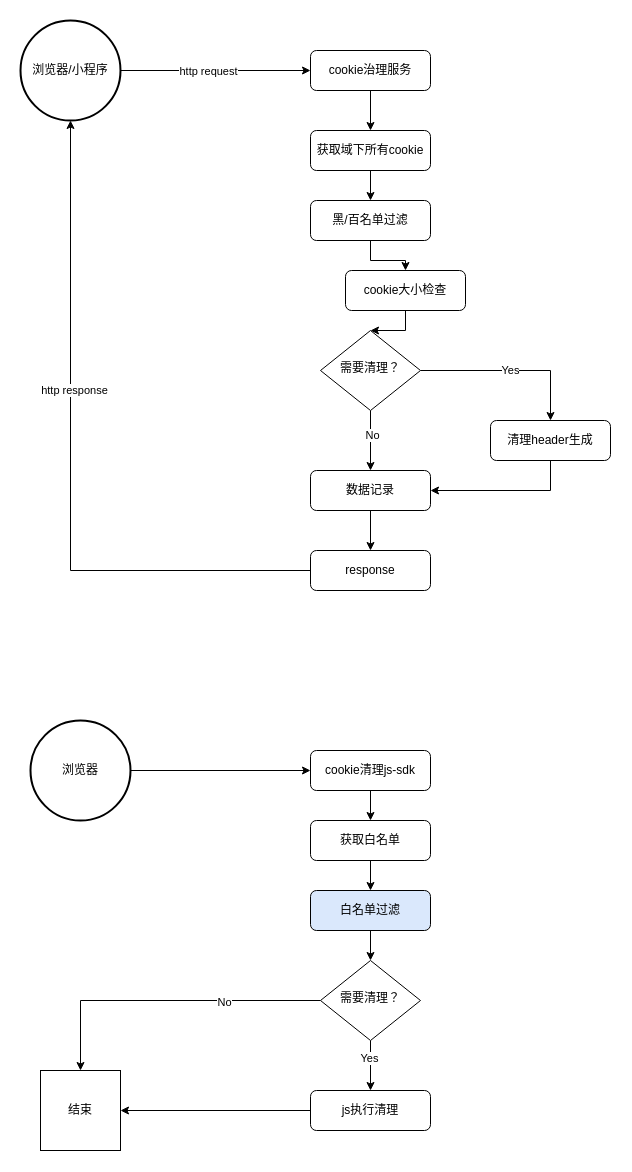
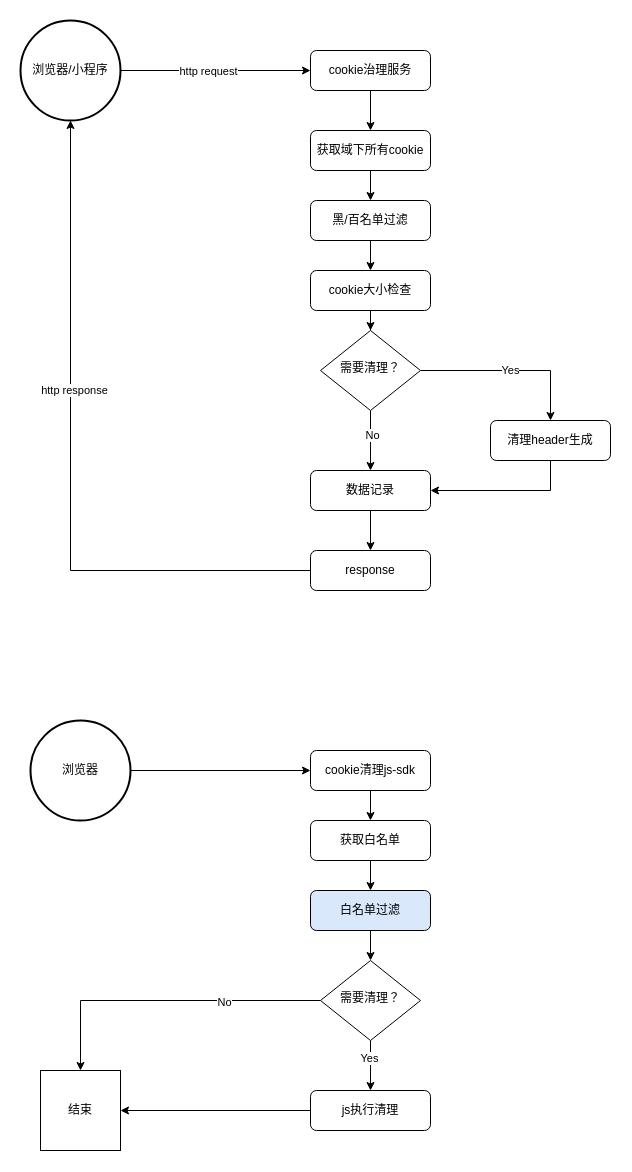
- <mxCell id="27" value="cookie大小检查" style="rounded=1;whiteSpace=wrap;html=1;fontSize=12;glass=0;strokeWidth=1;shadow=0;" vertex="1" parent="1"><mxGeometry x="345" y="270" width="120" height="40" as="geometry" /></mxCell>
+ <mxCell id="27" value="cookie大小检查" style="rounded=1;whiteSpace=wrap;html=1;fontSize=12;glass=0;strokeWidth=1;shadow=0;" vertex="1" parent="1"><mxGeometry x="310" y="270" width="120" height="40" as="geometry" /></mxCell>
